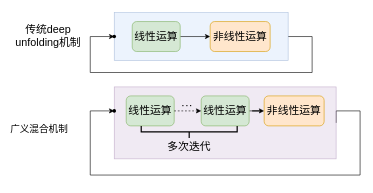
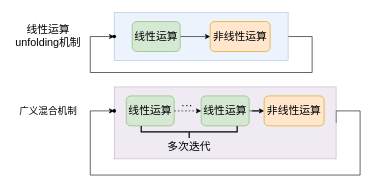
- <mxCell id="20" value="&lt;font style=&quot;font-size: 18px;&quot;&gt;传统deep unfolding机制&lt;/font&gt;" style="text;html=1;align=center;verticalAlign=middle;whiteSpace=wrap;rounded=0;" vertex="1" parent="1"><mxGeometry x="20" y="45" width="120" height="30" as="geometry" /></mxCell>
+ <mxCell id="20" value="&lt;font style=&quot;font-size: 18px;&quot;&gt;线性运算 unfolding机制&lt;/font&gt;" style="text;html=1;align=center;verticalAlign=middle;whiteSpace=wrap;rounded=0;" vertex="1" parent="1"><mxGeometry x="20" y="45" width="120" height="30" as="geometry" /></mxCell>
- <mxCell id="21" value="&lt;font style=&quot;font-size: 16px;&quot;&gt;广义混合机制&lt;/font&gt;" style="text;html=1;align=center;verticalAlign=middle;whiteSpace=wrap;rounded=0;" vertex="1" parent="1"><mxGeometry x="15" y="199" width="100" height="30" as="geometry" /></mxCell>
+ <mxCell id="21" value="&lt;font style=&quot;font-size: 16px;&quot;&gt;广义混合机制&lt;/font&gt;" style="text;html=1;align=center;verticalAlign=middle;whiteSpace=wrap;rounded=0;" vertex="1" parent="1"><mxGeometry x="30" y="169" width="100" height="30" as="geometry" /></mxCell>
